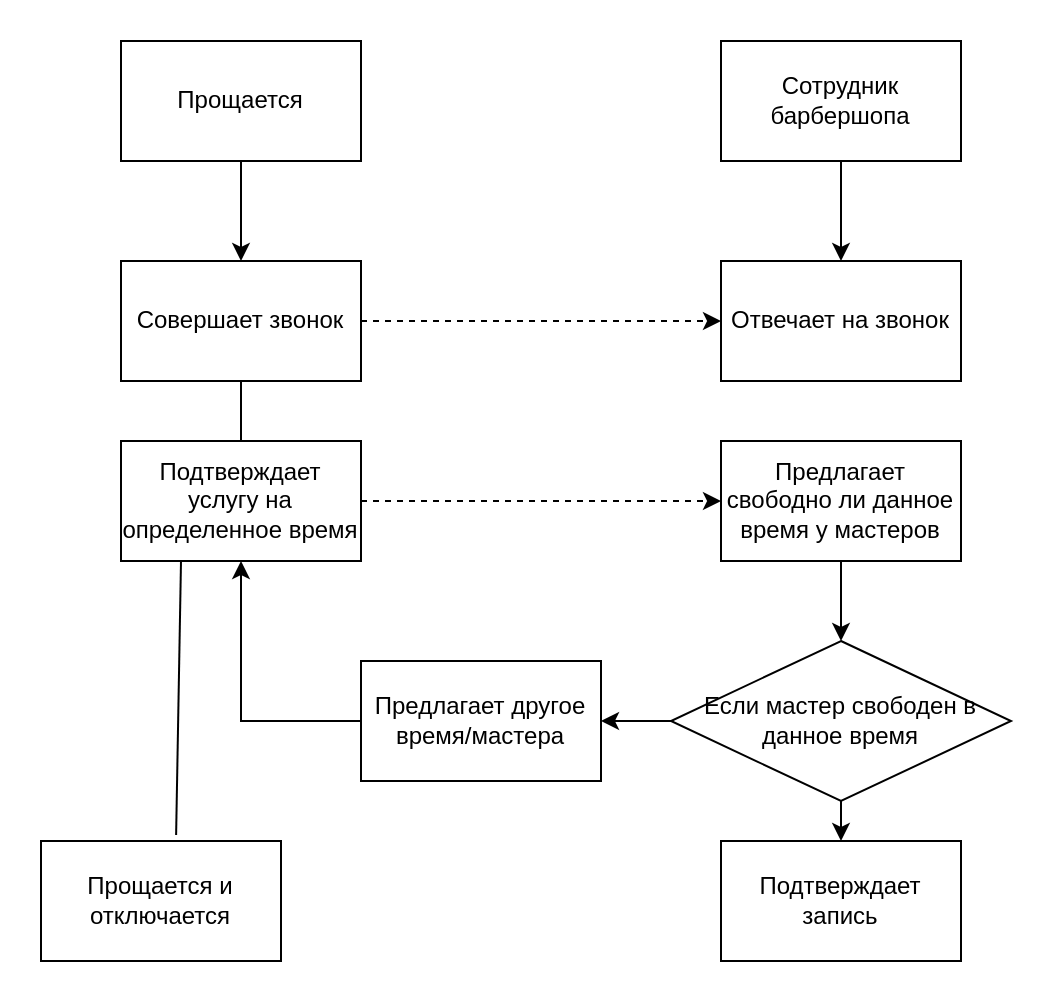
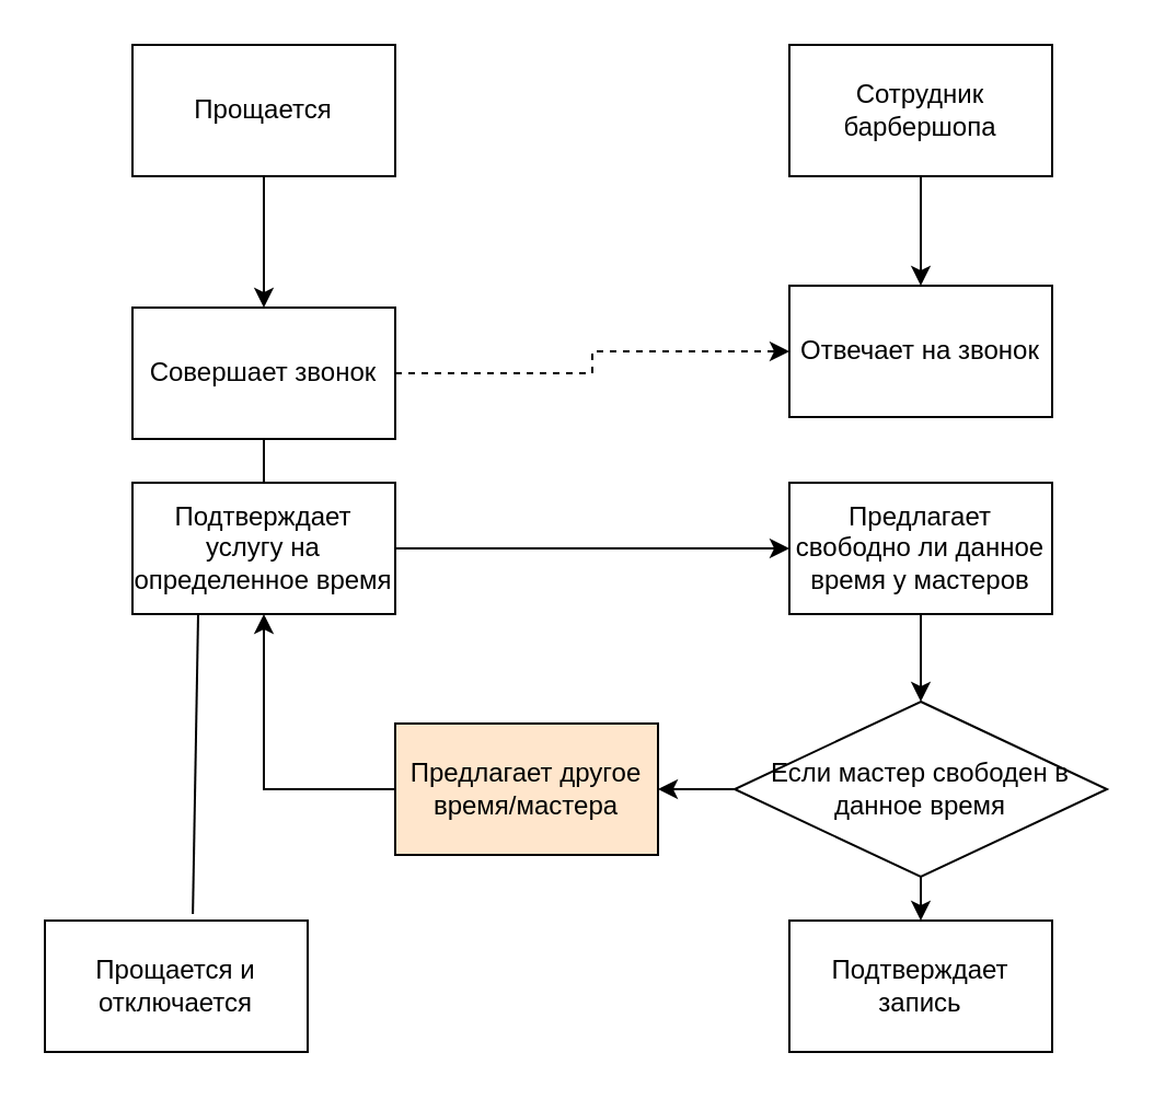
- <mxCell id="7" value="Совершает звонок" style="rounded=0;whiteSpace=wrap;html=1;" vertex="1" parent="1"><mxGeometry x="60" y="130" width="120" height="60" as="geometry" /></mxCell>
+ <mxCell id="7" value="Совершает звонок" style="rounded=0;whiteSpace=wrap;html=1;" vertex="1" parent="1"><mxGeometry x="60" y="140" width="120" height="60" as="geometry" /></mxCell>
- <mxCell id="9" value="" style="edgeStyle=orthogonalEdgeStyle;rounded=0;orthogonalLoop=1;jettySize=auto;html=1;dashed=1;" edge="1" parent="1" source="10" target="12"><mxGeometry relative="1" as="geometry" /></mxCell>
+ <mxCell id="9" value="" style="edgeStyle=orthogonalEdgeStyle;rounded=0;orthogonalLoop=1;jettySize=auto;html=1;" edge="1" parent="1" source="10" target="12"><mxGeometry relative="1" as="geometry" /></mxCell>
- <mxCell id="19" value="Предлагает другое время/мастера" style="rounded=0;whiteSpace=wrap;html=1;" vertex="1" parent="1"><mxGeometry x="180" y="330" width="120" height="60" as="geometry" /></mxCell>
+ <mxCell id="19" value="Предлагает другое время/мастера" style="rounded=0;whiteSpace=wrap;html=1;fillColor=#ffe6cc;" vertex="1" parent="1"><mxGeometry x="180" y="330" width="120" height="60" as="geometry" /></mxCell>
